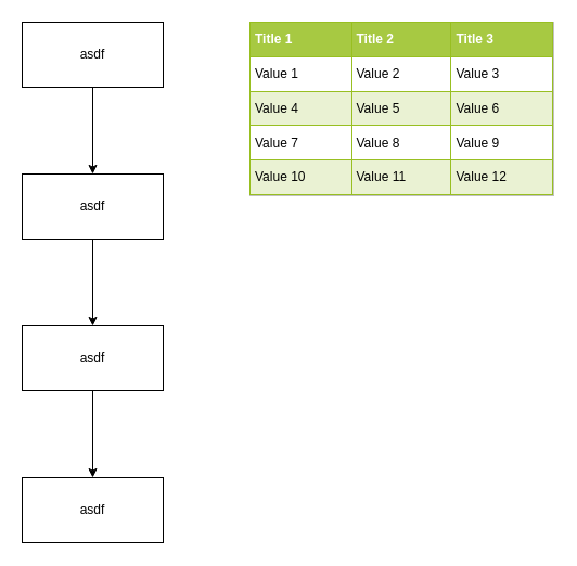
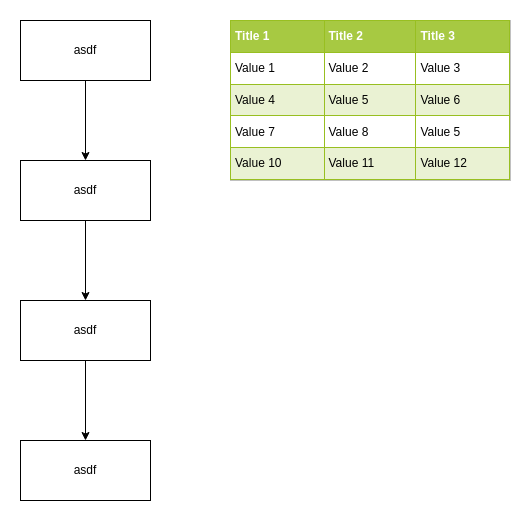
- <mxCell id="9" value="&lt;table border=&quot;1&quot; width=&quot;100%&quot; height=&quot;100%&quot; cellpadding=&quot;4&quot; style=&quot;width:100%;height:100%;border-collapse:collapse;&quot;&gt;&lt;tr style=&quot;background-color:#A7C942;color:#ffffff;border:1px solid #98bf21;&quot;&gt;&lt;th align=&quot;left&quot;&gt;Title 1&lt;/th&gt;&lt;th align=&quot;left&quot;&gt;Title 2&lt;/th&gt;&lt;th align=&quot;left&quot;&gt;Title 3&lt;/th&gt;&lt;/tr&gt;&lt;tr style=&quot;border:1px solid #98bf21;&quot;&gt;&lt;td&gt;Value 1&lt;/td&gt;&lt;td&gt;Value 2&lt;/td&gt;&lt;td&gt;Value 3&lt;/td&gt;&lt;/tr&gt;&lt;tr style=&quot;background-color:#EAF2D3;border:1px solid #98bf21;&quot;&gt;&lt;td&gt;Value 4&lt;/td&gt;&lt;td&gt;Value 5&lt;/td&gt;&lt;td&gt;Value 6&lt;/td&gt;&lt;/tr&gt;&lt;tr style=&quot;border:1px solid #98bf21;&quot;&gt;&lt;td&gt;Value 7&lt;/td&gt;&lt;td&gt;Value 8&lt;/td&gt;&lt;td&gt;Value 9&lt;/td&gt;&lt;/tr&gt;&lt;tr style=&quot;background-color:#EAF2D3;border:1px solid #98bf21;&quot;&gt;&lt;td&gt;Value 10&lt;/td&gt;&lt;td&gt;Value 11&lt;/td&gt;&lt;td&gt;Value 12&lt;/td&gt;&lt;/tr&gt;&lt;/table&gt;" style="text;html=1;strokeColor=#c0c0c0;fillColor=#ffffff;overflow=fill;rounded=0;" vertex="1" parent="1"><mxGeometry x="230" y="20" width="280" height="160" as="geometry" /></mxCell>
+ <mxCell id="9" value="&lt;table border=&quot;1&quot; width=&quot;100%&quot; height=&quot;100%&quot; cellpadding=&quot;4&quot; style=&quot;width:100%;height:100%;border-collapse:collapse;&quot;&gt;&lt;tr style=&quot;background-color:#A7C942;color:#ffffff;border:1px solid #98bf21;&quot;&gt;&lt;th align=&quot;left&quot;&gt;Title 1&lt;/th&gt;&lt;th align=&quot;left&quot;&gt;Title 2&lt;/th&gt;&lt;th align=&quot;left&quot;&gt;Title 3&lt;/th&gt;&lt;/tr&gt;&lt;tr style=&quot;border:1px solid #98bf21;&quot;&gt;&lt;td&gt;Value 1&lt;/td&gt;&lt;td&gt;Value 2&lt;/td&gt;&lt;td&gt;Value 3&lt;/td&gt;&lt;/tr&gt;&lt;tr style=&quot;background-color:#EAF2D3;border:1px solid #98bf21;&quot;&gt;&lt;td&gt;Value 4&lt;/td&gt;&lt;td&gt;Value 5&lt;/td&gt;&lt;td&gt;Value 6&lt;/td&gt;&lt;/tr&gt;&lt;tr style=&quot;border:1px solid #98bf21;&quot;&gt;&lt;td&gt;Value 7&lt;/td&gt;&lt;td&gt;Value 8&lt;/td&gt;&lt;td&gt;Value 5&lt;/td&gt;&lt;/tr&gt;&lt;tr style=&quot;background-color:#EAF2D3;border:1px solid #98bf21;&quot;&gt;&lt;td&gt;Value 10&lt;/td&gt;&lt;td&gt;Value 11&lt;/td&gt;&lt;td&gt;Value 12&lt;/td&gt;&lt;/tr&gt;&lt;/table&gt;" style="text;html=1;strokeColor=#c0c0c0;fillColor=#ffffff;overflow=fill;rounded=0;" vertex="1" parent="1"><mxGeometry x="230" y="20" width="280" height="160" as="geometry" /></mxCell>
